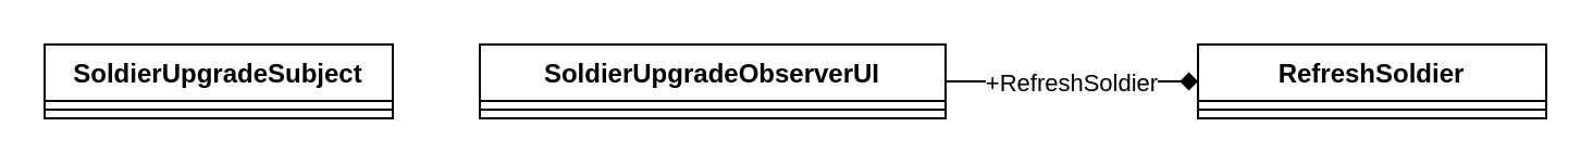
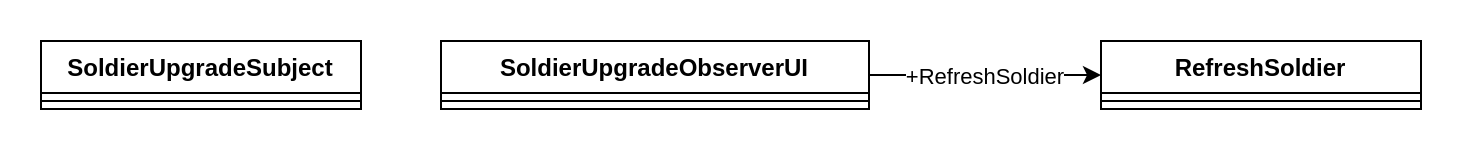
- <mxCell id="2" style="edgeStyle=orthogonalEdgeStyle;rounded=0;orthogonalLoop=1;jettySize=auto;html=1;exitX=1;exitY=0.5;exitDx=0;exitDy=0;endArrow=diamond;" parent="1" source="4" target="6" edge="1"><mxGeometry relative="1" as="geometry" /></mxCell>
+ <mxCell id="2" style="edgeStyle=orthogonalEdgeStyle;rounded=0;orthogonalLoop=1;jettySize=auto;html=1;exitX=1;exitY=0.5;exitDx=0;exitDy=0;" parent="1" source="4" target="6" edge="1"><mxGeometry relative="1" as="geometry" /></mxCell>
